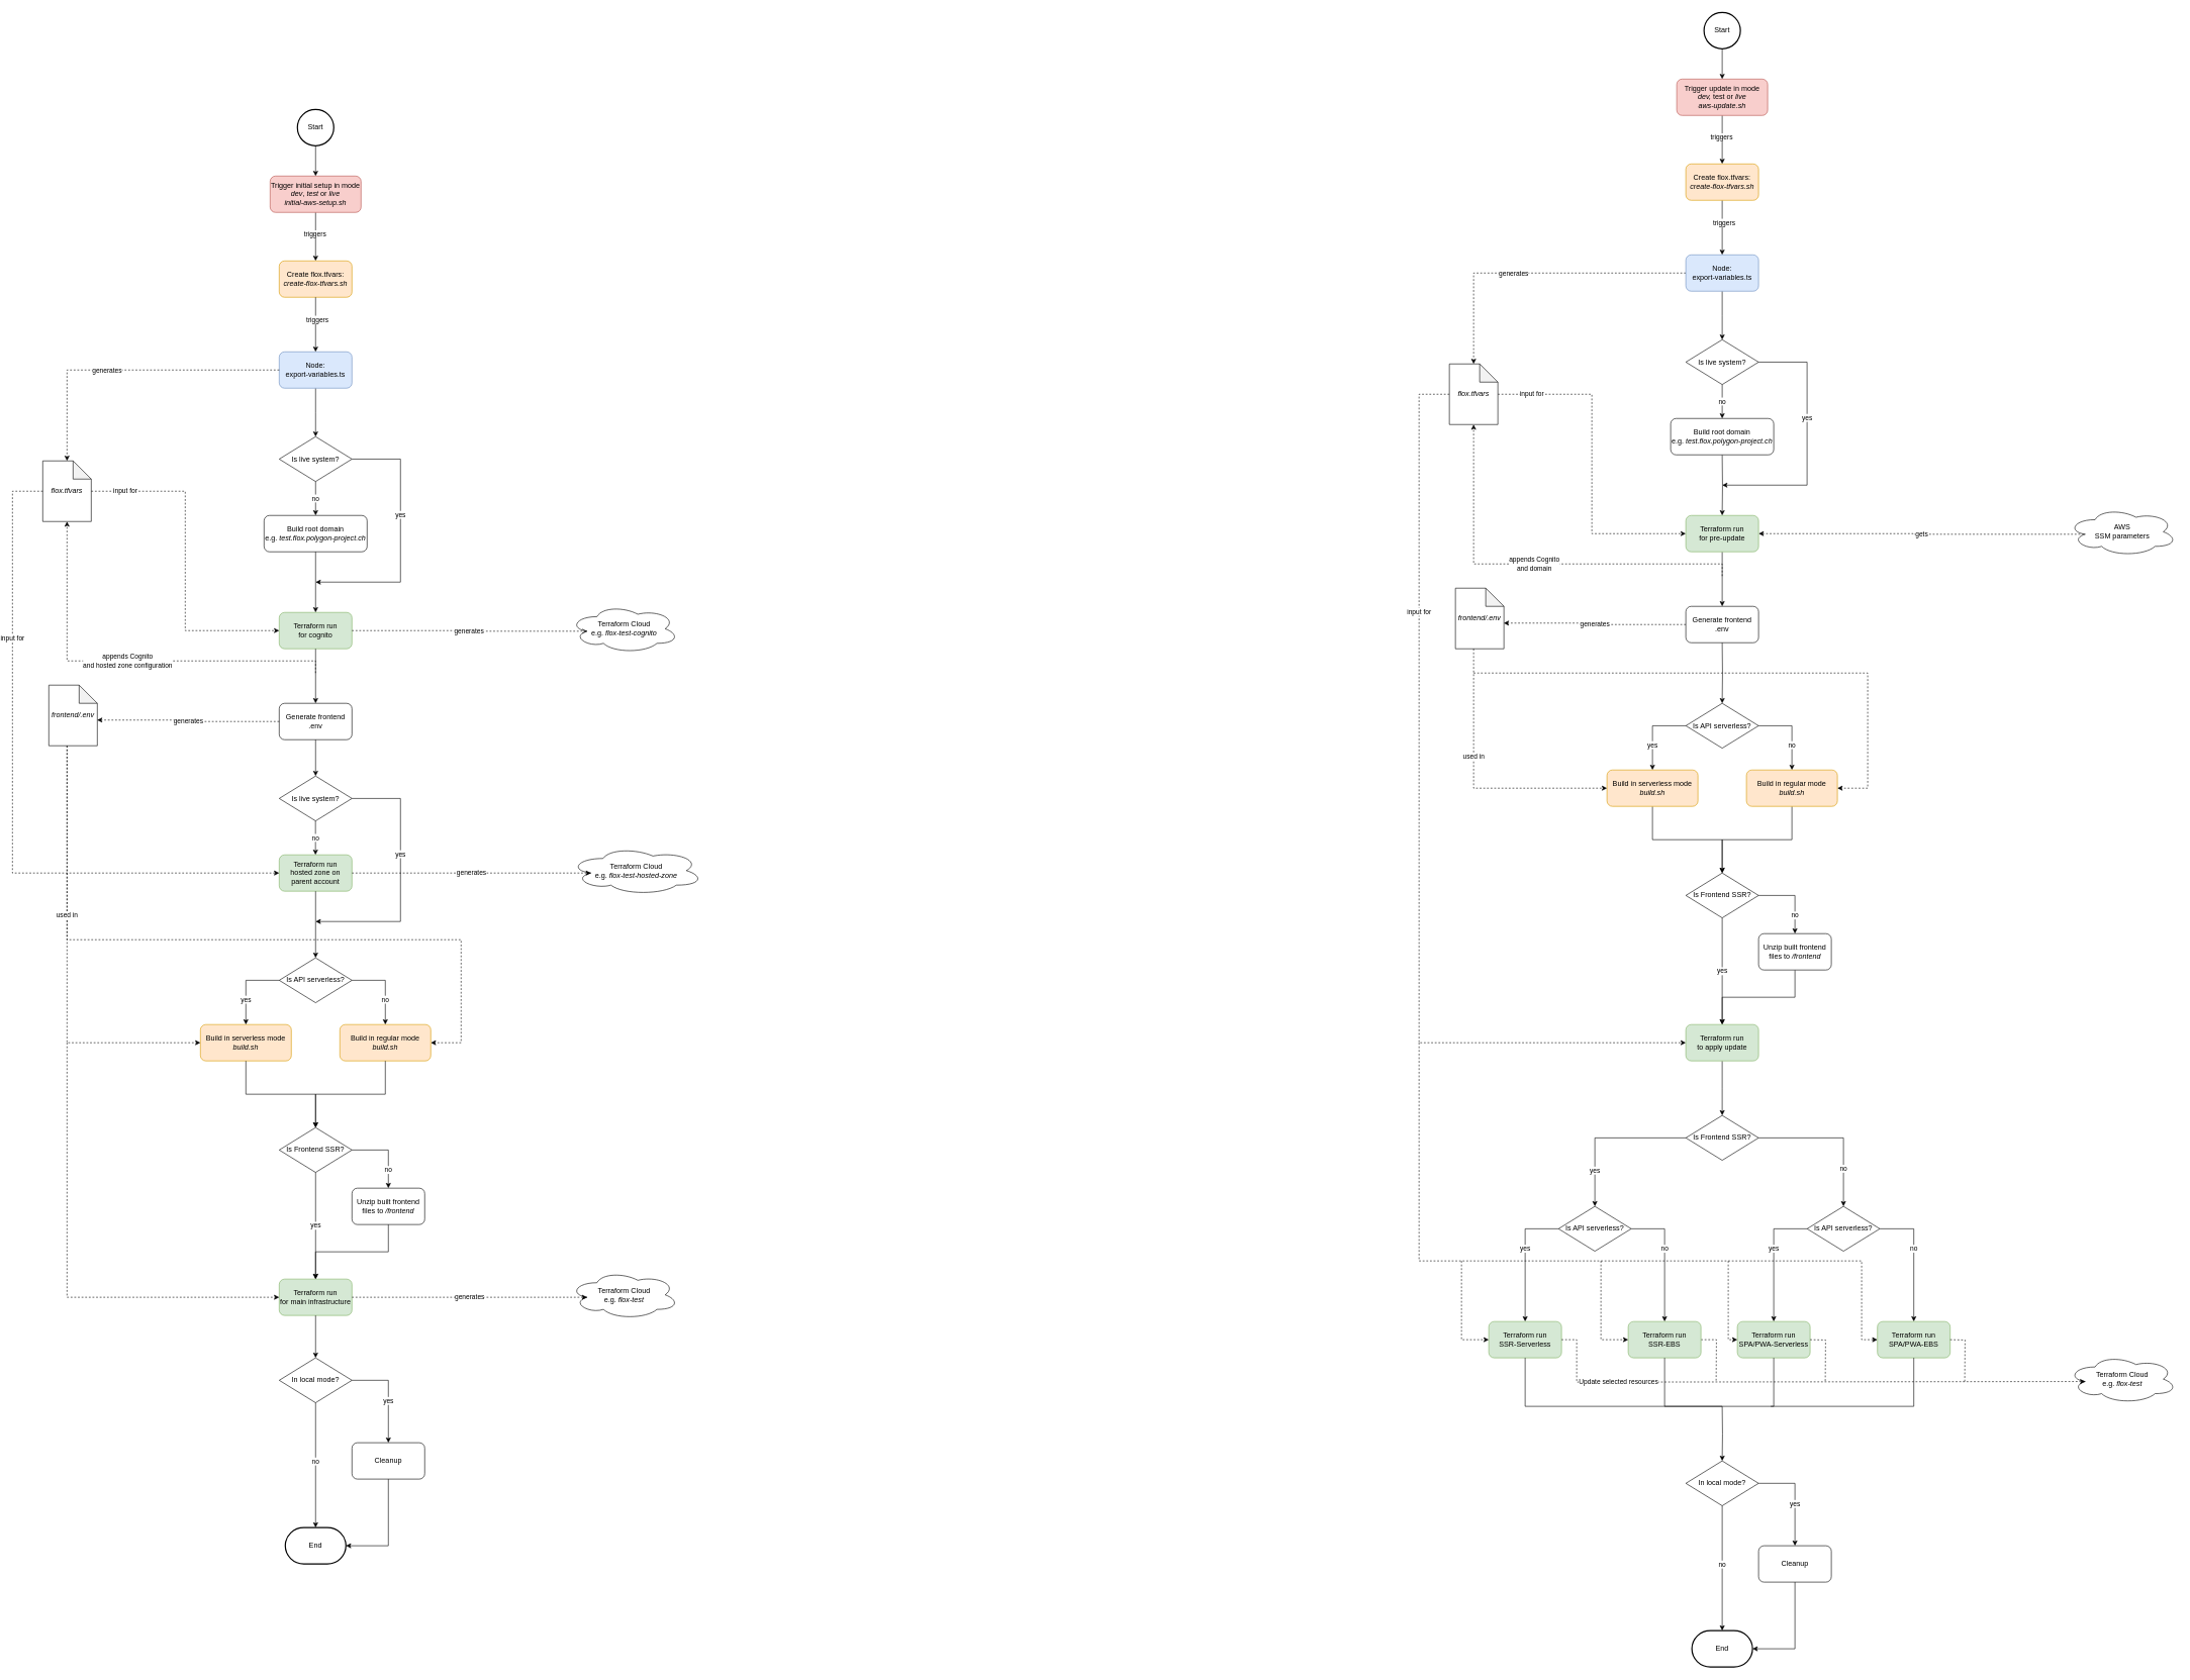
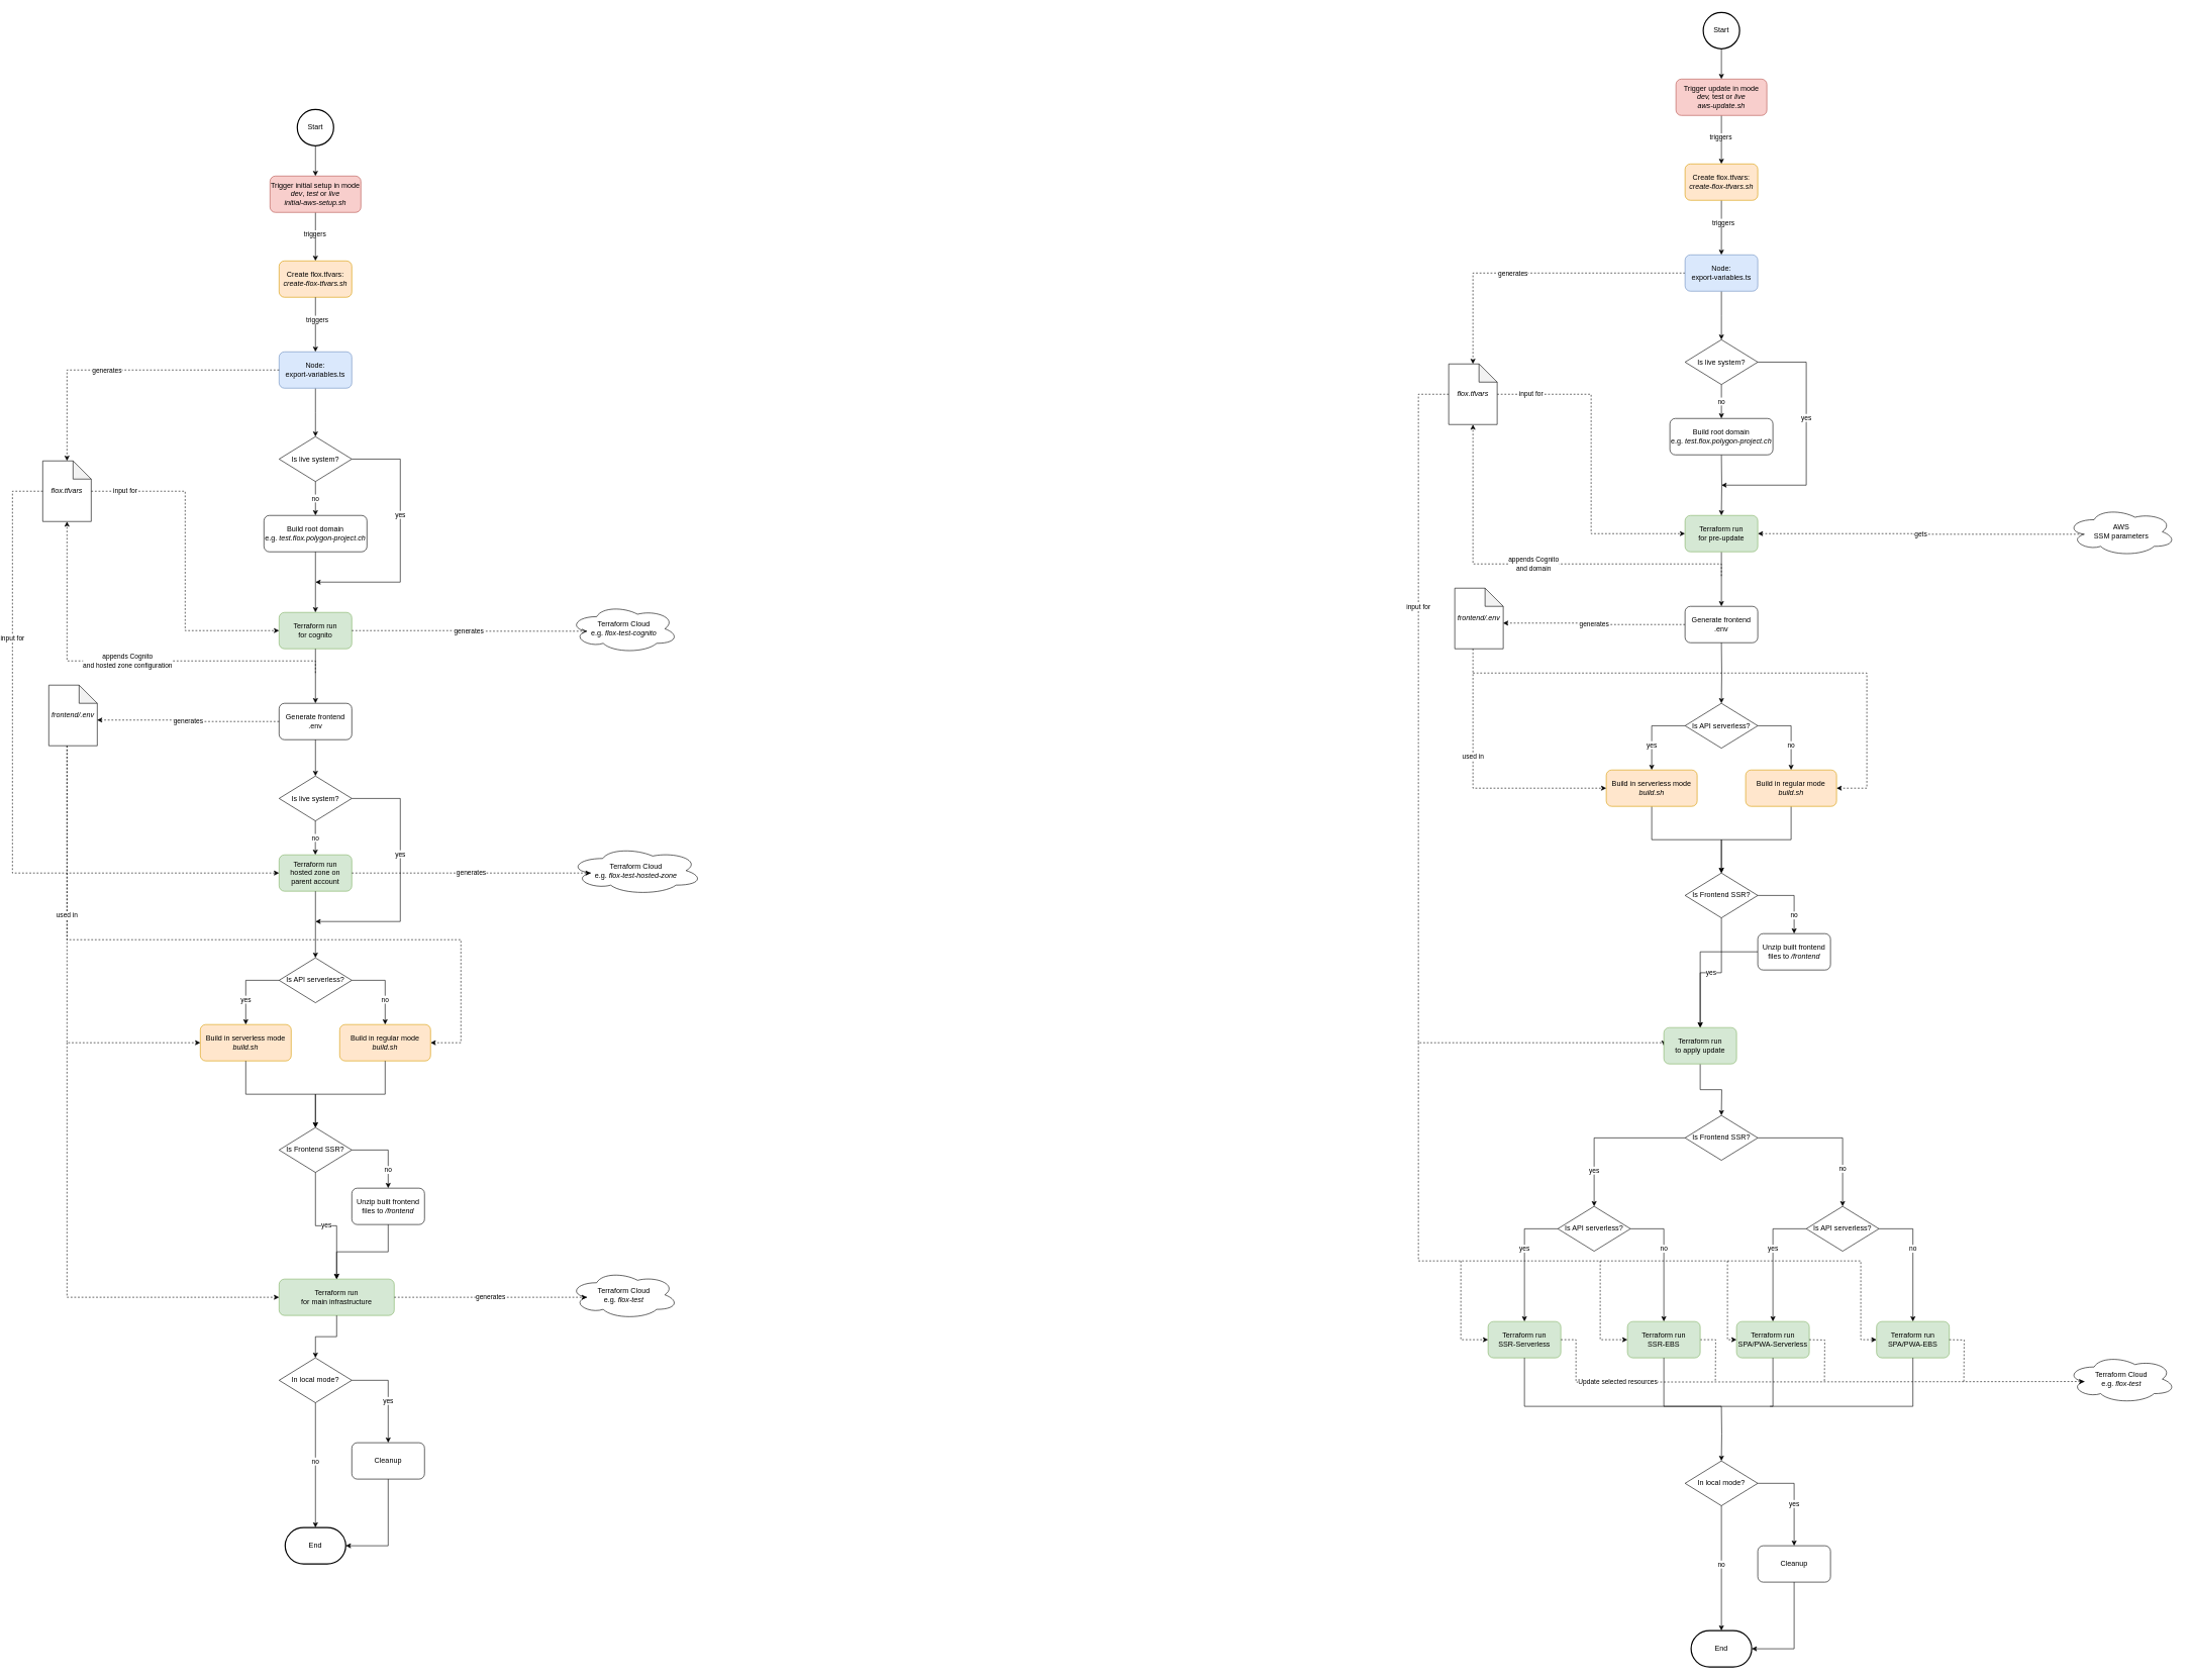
- <mxCell id="35" value="&lt;div&gt;Terraform run&lt;/div&gt;&lt;div&gt;to apply update&lt;/div&gt;" style="rounded=1;whiteSpace=wrap;html=1;fillColor=#d5e8d4;strokeColor=#82b366;" parent="1" vertex="1"><mxGeometry x="2780" y="1690" width="120" height="60" as="geometry" /></mxCell>
+ <mxCell id="35" value="&lt;div&gt;Terraform run&lt;/div&gt;&lt;div&gt;to apply update&lt;/div&gt;" style="rounded=1;whiteSpace=wrap;html=1;fillColor=#d5e8d4;strokeColor=#82b366;" parent="1" vertex="1"><mxGeometry x="2745" y="1695" width="120" height="60" as="geometry" /></mxCell>
- <mxCell id="113" value="Terraform run&lt;br&gt;for main infrastructure" style="rounded=1;whiteSpace=wrap;html=1;fillColor=#d5e8d4;strokeColor=#82b366;" parent="80" vertex="1"><mxGeometry x="440" y="1930" width="120" height="60" as="geometry" /></mxCell>
+ <mxCell id="113" value="Terraform run&lt;br&gt;for main infrastructure" style="rounded=1;whiteSpace=wrap;html=1;fillColor=#d5e8d4;strokeColor=#82b366;" parent="80" vertex="1"><mxGeometry x="440" y="1930" width="190" height="60" as="geometry" /></mxCell>
